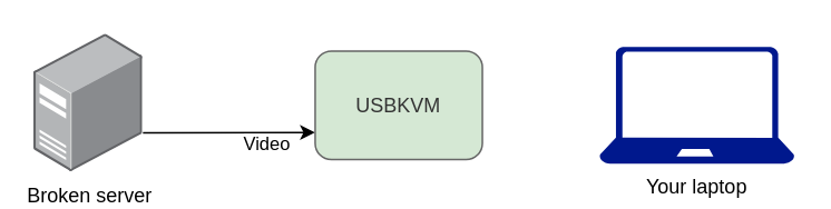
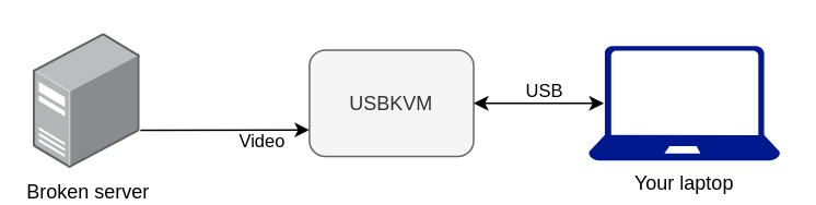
- <mxCell id="6" value="USBKVM" style="rounded=1;whiteSpace=wrap;html=1;fillColor=#d5e8d4;fontColor=#333333;strokeColor=#666666;" vertex="1" parent="1"><mxGeometry x="188" y="30" width="100" height="65" as="geometry" /></mxCell>
+ <mxCell id="6" value="USBKVM" style="rounded=1;whiteSpace=wrap;html=1;fillColor=#f5f5f5;fontColor=#333333;strokeColor=#666666;" vertex="1" parent="1"><mxGeometry x="188" y="30" width="100" height="65" as="geometry" /></mxCell>
+ <mxCell id="7" style="edgeStyle=orthogonalEdgeStyle;rounded=0;orthogonalLoop=1;jettySize=auto;html=1;entryX=0.08;entryY=0.5;entryDx=0;entryDy=0;entryPerimeter=0;startArrow=classic;startFill=1;" edge="1" parent="1" source="6" target="5"><mxGeometry relative="1" as="geometry" /></mxCell>
+ <mxCell id="8" value="USB" style="edgeLabel;html=1;align=center;verticalAlign=middle;resizable=0;points=[];" vertex="1" connectable="0" parent="7"><mxGeometry x="-0.17" relative="1" as="geometry"><mxPoint x="9" y="-8" as="offset" /></mxGeometry></mxCell>
